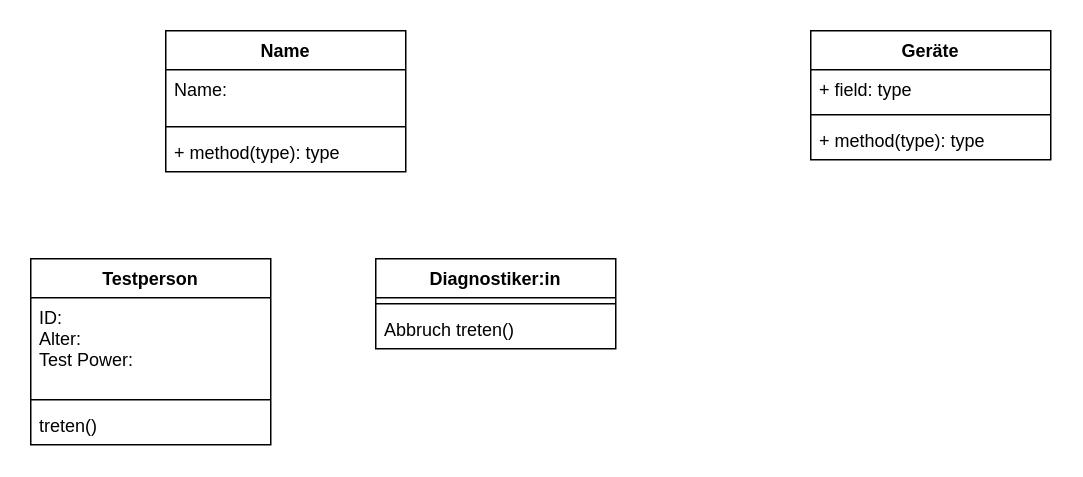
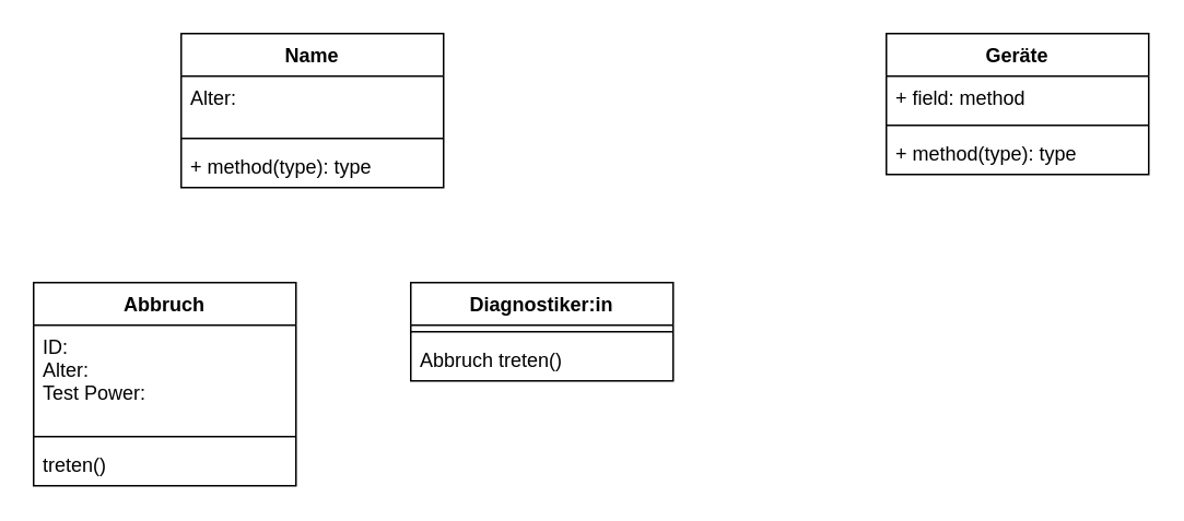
- <mxCell id="3" value="Name:" style="text;strokeColor=none;fillColor=none;align=left;verticalAlign=top;spacingLeft=4;spacingRight=4;overflow=hidden;rotatable=0;points=[[0,0.5],[1,0.5]];portConstraint=eastwest;" vertex="1" parent="2"><mxGeometry y="26" width="160" height="34" as="geometry" /></mxCell>
+ <mxCell id="3" value="Alter:" style="text;strokeColor=none;fillColor=none;align=left;verticalAlign=top;spacingLeft=4;spacingRight=4;overflow=hidden;rotatable=0;points=[[0,0.5],[1,0.5]];portConstraint=eastwest;" vertex="1" parent="2"><mxGeometry y="26" width="160" height="34" as="geometry" /></mxCell>
- <mxCell id="7" value="+ field: type" style="text;strokeColor=none;fillColor=none;align=left;verticalAlign=top;spacingLeft=4;spacingRight=4;overflow=hidden;rotatable=0;points=[[0,0.5],[1,0.5]];portConstraint=eastwest;" vertex="1" parent="6"><mxGeometry y="26" width="160" height="26" as="geometry" /></mxCell>
+ <mxCell id="7" value="+ field: method" style="text;strokeColor=none;fillColor=none;align=left;verticalAlign=top;spacingLeft=4;spacingRight=4;overflow=hidden;rotatable=0;points=[[0,0.5],[1,0.5]];portConstraint=eastwest;" vertex="1" parent="6"><mxGeometry y="26" width="160" height="26" as="geometry" /></mxCell>
- <mxCell id="10" value="Testperson" style="swimlane;fontStyle=1;align=center;verticalAlign=top;childLayout=stackLayout;horizontal=1;startSize=26;horizontalStack=0;resizeParent=1;resizeParentMax=0;resizeLast=0;collapsible=1;marginBottom=0;" vertex="1" parent="1"><mxGeometry x="20" y="172" width="160" height="124" as="geometry" /></mxCell>
+ <mxCell id="10" value="Abbruch" style="swimlane;fontStyle=1;align=center;verticalAlign=top;childLayout=stackLayout;horizontal=1;startSize=26;horizontalStack=0;resizeParent=1;resizeParentMax=0;resizeLast=0;collapsible=1;marginBottom=0;" vertex="1" parent="1"><mxGeometry x="20" y="172" width="160" height="124" as="geometry" /></mxCell>
